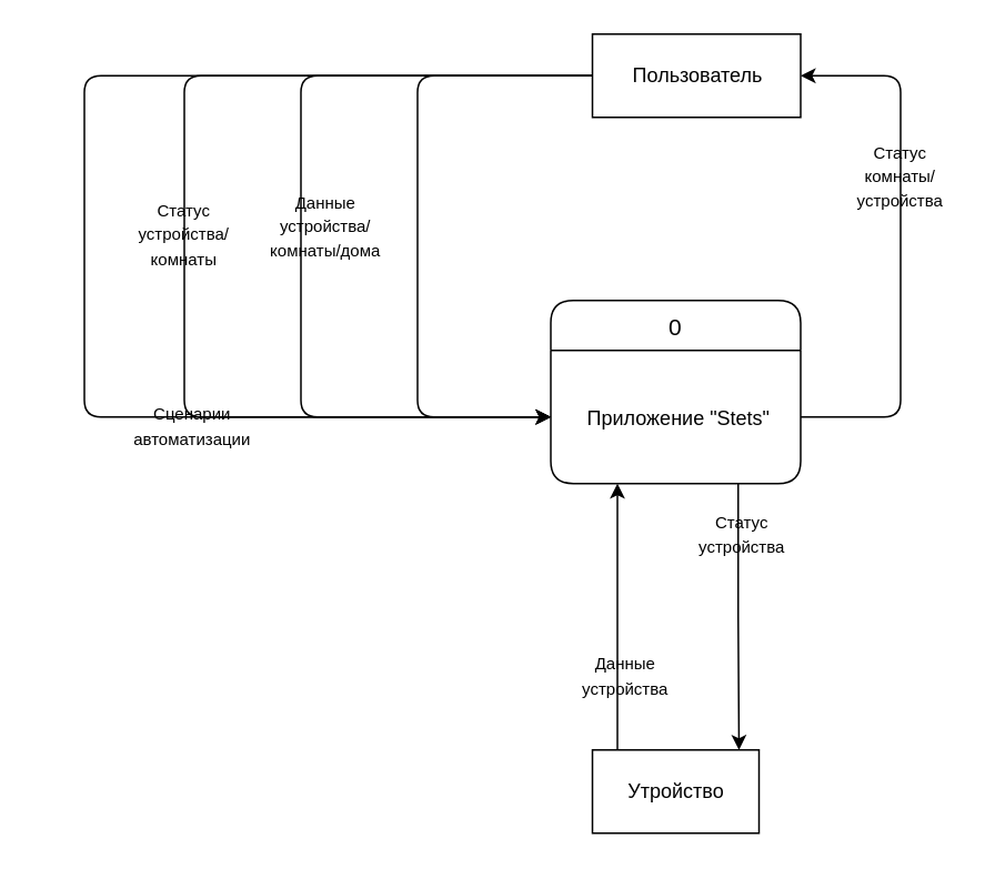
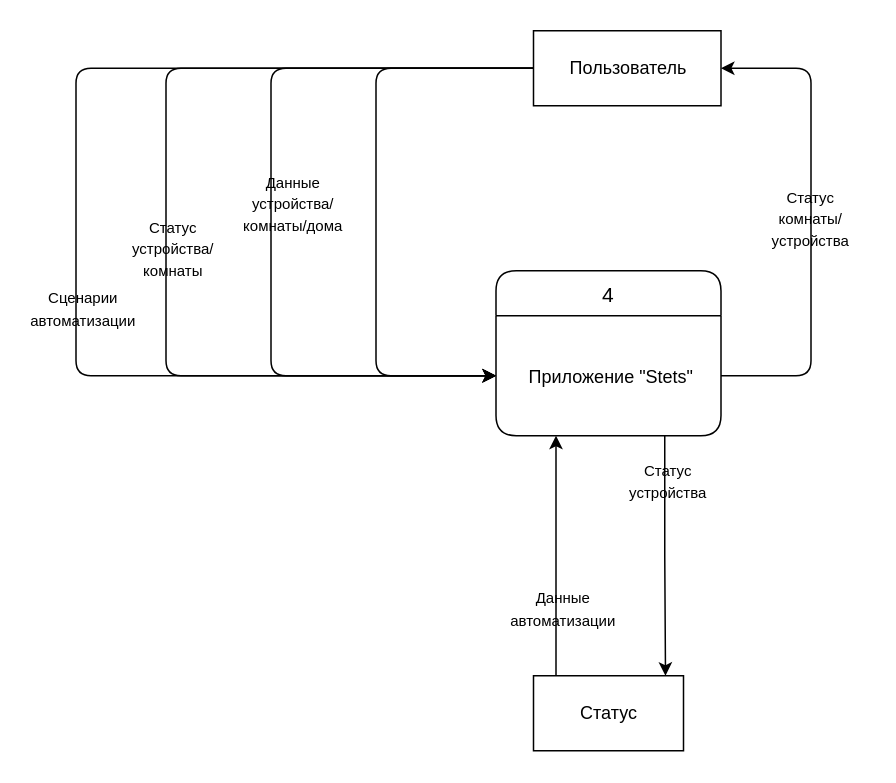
- <mxCell id="16" value="&lt;font style=&quot;font-size: 10px;&quot;&gt;Статус комнаты/устройства&lt;/font&gt;" style="text;html=1;strokeColor=none;fillColor=none;align=center;verticalAlign=middle;whiteSpace=wrap;rounded=0;" parent="1" vertex="1"><mxGeometry x="505" y="90" width="70" height="30" as="geometry" /></mxCell>
+ <mxCell id="16" value="&lt;font style=&quot;font-size: 10px;&quot;&gt;Статус комнаты/устройства&lt;/font&gt;" style="text;html=1;strokeColor=none;fillColor=none;align=center;verticalAlign=middle;whiteSpace=wrap;rounded=0;" parent="1" vertex="1"><mxGeometry x="505" y="130" width="70" height="30" as="geometry" /></mxCell>
- <mxCell id="12" value="&lt;font style=&quot;font-size: 10px;&quot;&gt;Статус устройства/комнаты&lt;/font&gt;" style="text;html=1;strokeColor=none;fillColor=none;align=center;verticalAlign=middle;whiteSpace=wrap;rounded=0;" parent="1" vertex="1"><mxGeometry x="75" y="125" width="70" height="30" as="geometry" /></mxCell>
+ <mxCell id="12" value="&lt;font style=&quot;font-size: 10px;&quot;&gt;Статус устройства/комнаты&lt;/font&gt;" style="text;html=1;strokeColor=none;fillColor=none;align=center;verticalAlign=middle;whiteSpace=wrap;rounded=0;" parent="1" vertex="1"><mxGeometry x="80" y="150" width="70" height="30" as="geometry" /></mxCell>
- <mxCell id="2" value="0" style="swimlane;childLayout=stackLayout;horizontal=1;startSize=30;horizontalStack=0;rounded=1;fontSize=14;fontStyle=0;strokeWidth=1;resizeParent=0;resizeLast=1;shadow=0;dashed=0;align=center;fillColor=#FFFFFF;" parent="1" vertex="1"><mxGeometry x="330" y="180" width="150" height="110" as="geometry" /></mxCell>
+ <mxCell id="2" value="4" style="swimlane;childLayout=stackLayout;horizontal=1;startSize=30;horizontalStack=0;rounded=1;fontSize=14;fontStyle=0;strokeWidth=1;resizeParent=0;resizeLast=1;shadow=0;dashed=0;align=center;fillColor=#FFFFFF;" parent="1" vertex="1"><mxGeometry x="330" y="180" width="150" height="110" as="geometry" /></mxCell>
- <mxCell id="13" value="&lt;font style=&quot;font-size: 10px;&quot;&gt;Сценарии автоматизации&lt;/font&gt;" style="text;html=1;strokeColor=none;fillColor=none;align=center;verticalAlign=middle;whiteSpace=wrap;rounded=0;" parent="1" vertex="1"><mxGeometry x="80" y="240" width="70" height="30" as="geometry" /></mxCell>
+ <mxCell id="13" value="&lt;font style=&quot;font-size: 10px;&quot;&gt;Сценарии автоматизации&lt;/font&gt;" style="text;html=1;strokeColor=none;fillColor=none;align=center;verticalAlign=middle;whiteSpace=wrap;rounded=0;" parent="1" vertex="1"><mxGeometry x="20" y="190" width="70" height="30" as="geometry" /></mxCell>
- <mxCell id="14" value="&lt;font style=&quot;font-size: 10px;&quot;&gt;Данные устройства&lt;/font&gt;" style="text;html=1;strokeColor=none;fillColor=none;align=center;verticalAlign=middle;whiteSpace=wrap;rounded=0;" parent="1" vertex="1"><mxGeometry x="340" y="390" width="70" height="30" as="geometry" /></mxCell>
+ <mxCell id="14" value="&lt;font style=&quot;font-size: 10px;&quot;&gt;Данные автоматизации&lt;/font&gt;" style="text;html=1;strokeColor=none;fillColor=none;align=center;verticalAlign=middle;whiteSpace=wrap;rounded=0;" parent="1" vertex="1"><mxGeometry x="340" y="390" width="70" height="30" as="geometry" /></mxCell>
- <mxCell id="9" value="Утройство" style="html=1;dashed=0;whitespace=wrap;" parent="1" vertex="1"><mxGeometry x="355" y="450" width="100" height="50" as="geometry" /></mxCell>
+ <mxCell id="9" value="Статус" style="html=1;dashed=0;whitespace=wrap;" parent="1" vertex="1"><mxGeometry x="355" y="450" width="100" height="50" as="geometry" /></mxCell>
